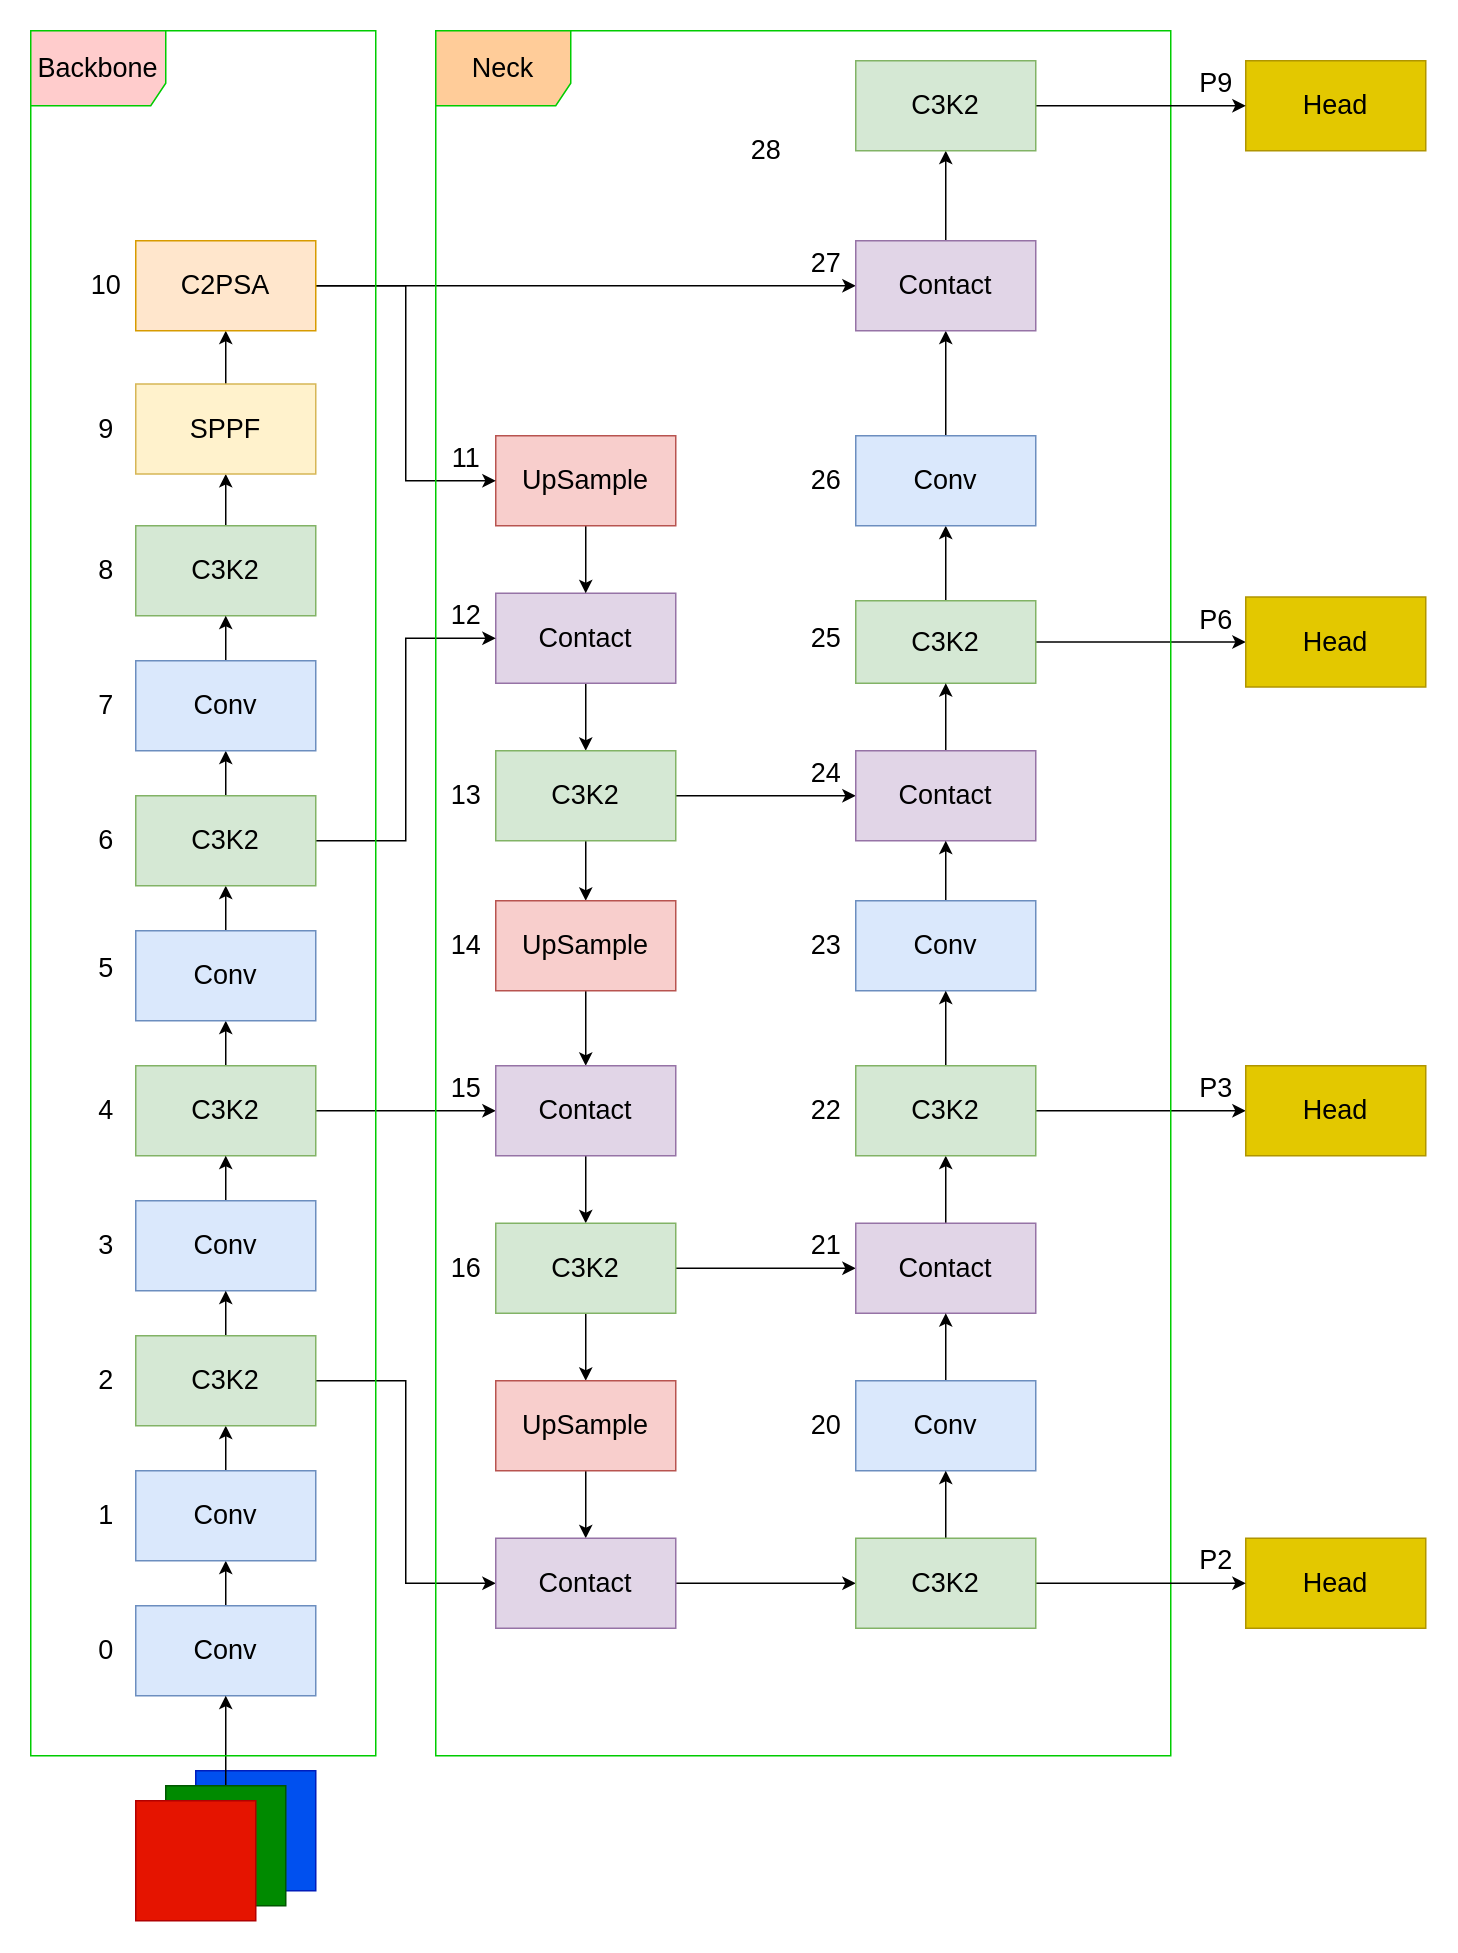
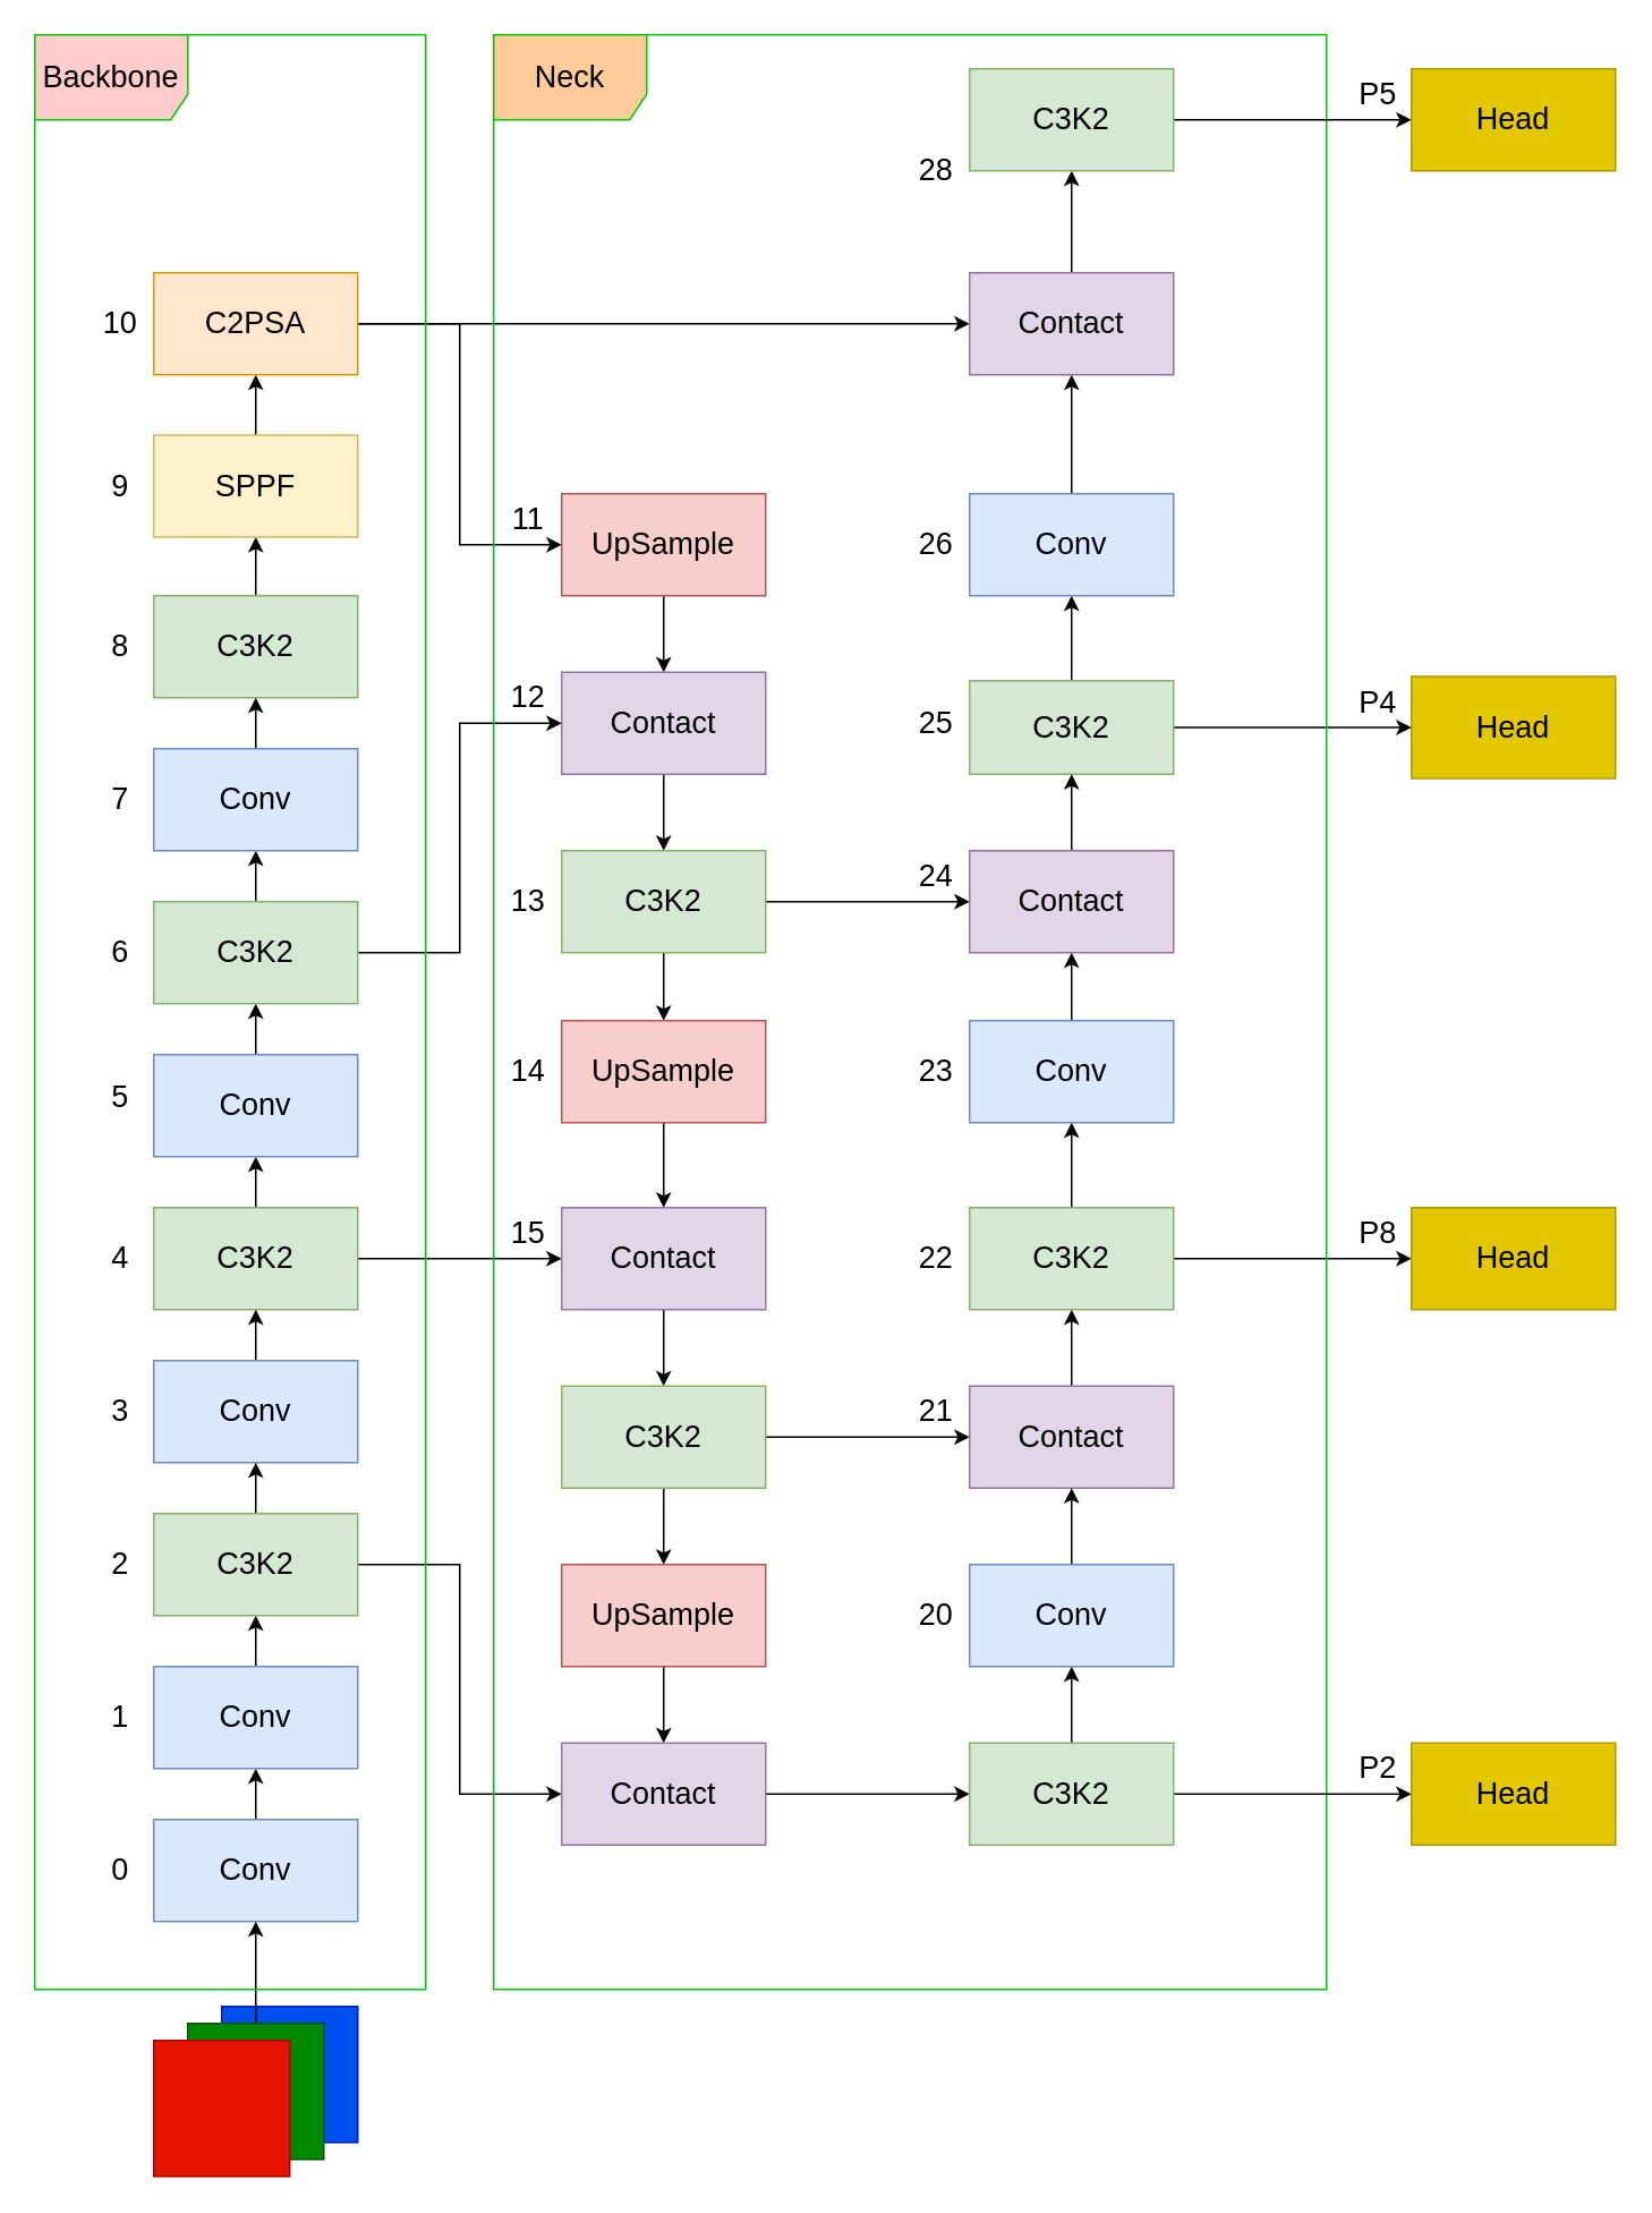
- <mxCell id="81" value="P9" style="text;html=1;align=center;verticalAlign=middle;resizable=0;points=[];autosize=1;strokeColor=none;fillColor=none;fontSize=18;" parent="1" vertex="1"><mxGeometry x="785" y="35" width="50" height="40" as="geometry" /></mxCell>
+ <mxCell id="81" value="P5" style="text;html=1;align=center;verticalAlign=middle;resizable=0;points=[];autosize=1;strokeColor=none;fillColor=none;fontSize=18;" parent="1" vertex="1"><mxGeometry x="785" y="35" width="50" height="40" as="geometry" /></mxCell>
- <mxCell id="104" value="28" style="text;html=1;align=center;verticalAlign=middle;resizable=0;points=[];autosize=1;strokeColor=none;fillColor=none;fontSize=18;" parent="1" vertex="1"><mxGeometry x="490" y="80" width="40" height="40" as="geometry" /></mxCell>
+ <mxCell id="104" value="28" style="text;html=1;align=center;verticalAlign=middle;resizable=0;points=[];autosize=1;strokeColor=none;fillColor=none;fontSize=18;" parent="1" vertex="1"><mxGeometry x="530" y="80" width="40" height="40" as="geometry" /></mxCell>
- <mxCell id="103" value="27" style="text;html=1;align=center;verticalAlign=middle;resizable=0;points=[];autosize=1;strokeColor=none;fillColor=none;fontSize=18;" parent="1" vertex="1"><mxGeometry x="530" y="155" width="40" height="40" as="geometry" /></mxCell>
- <mxCell id="108" value="P6" style="text;html=1;align=center;verticalAlign=middle;resizable=0;points=[];autosize=1;strokeColor=none;fillColor=none;fontSize=18;" parent="1" vertex="1"><mxGeometry x="785" y="392.5" width="50" height="40" as="geometry" /></mxCell>
+ <mxCell id="108" value="P4" style="text;html=1;align=center;verticalAlign=middle;resizable=0;points=[];autosize=1;strokeColor=none;fillColor=none;fontSize=18;" parent="1" vertex="1"><mxGeometry x="785" y="392.5" width="50" height="40" as="geometry" /></mxCell>
- <mxCell id="106" value="P3" style="text;html=1;align=center;verticalAlign=middle;resizable=0;points=[];autosize=1;strokeColor=none;fillColor=none;fontSize=18;" parent="1" vertex="1"><mxGeometry x="785" y="705" width="50" height="40" as="geometry" /></mxCell>
+ <mxCell id="106" value="P8" style="text;html=1;align=center;verticalAlign=middle;resizable=0;points=[];autosize=1;strokeColor=none;fillColor=none;fontSize=18;" parent="1" vertex="1"><mxGeometry x="785" y="705" width="50" height="40" as="geometry" /></mxCell>
- <mxCell id="102" value="16" style="text;html=1;align=center;verticalAlign=middle;resizable=0;points=[];autosize=1;strokeColor=none;fillColor=none;fontSize=18;" parent="1" vertex="1"><mxGeometry x="290" y="825" width="40" height="40" as="geometry" /></mxCell>
